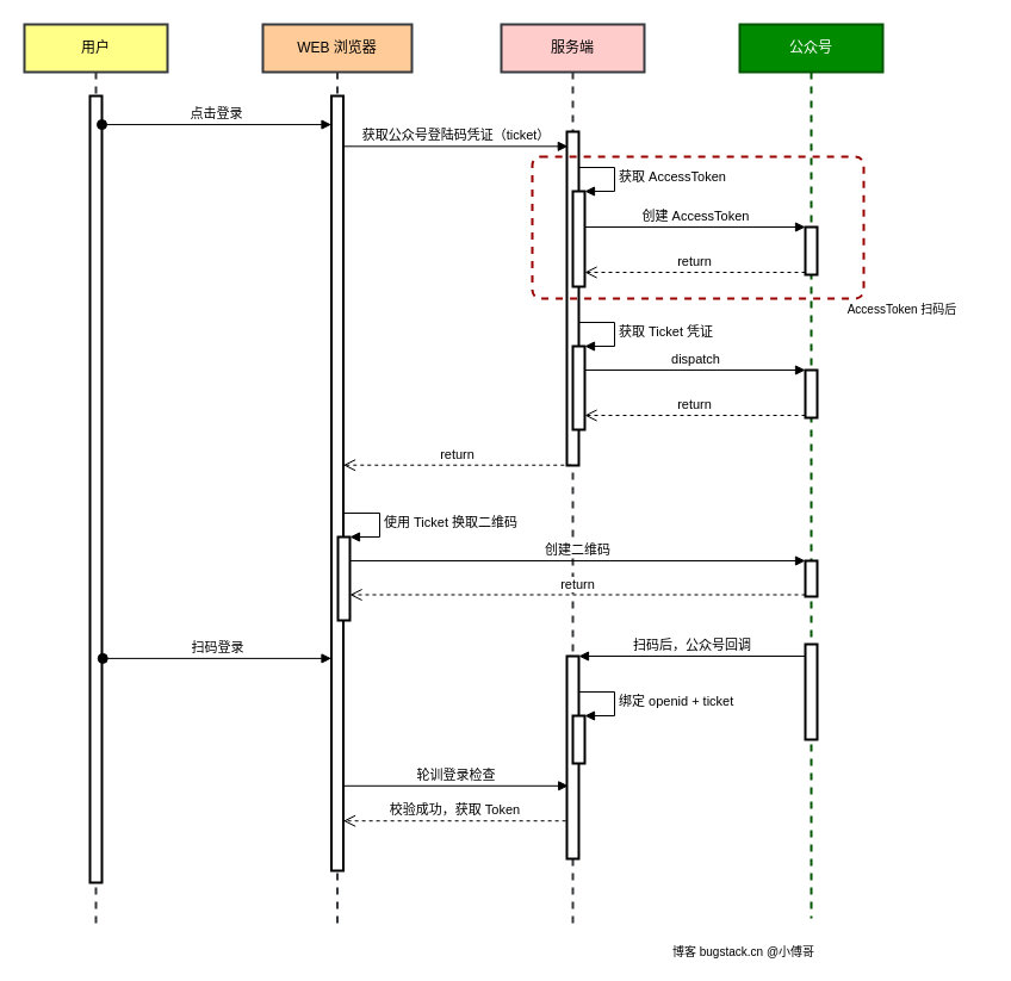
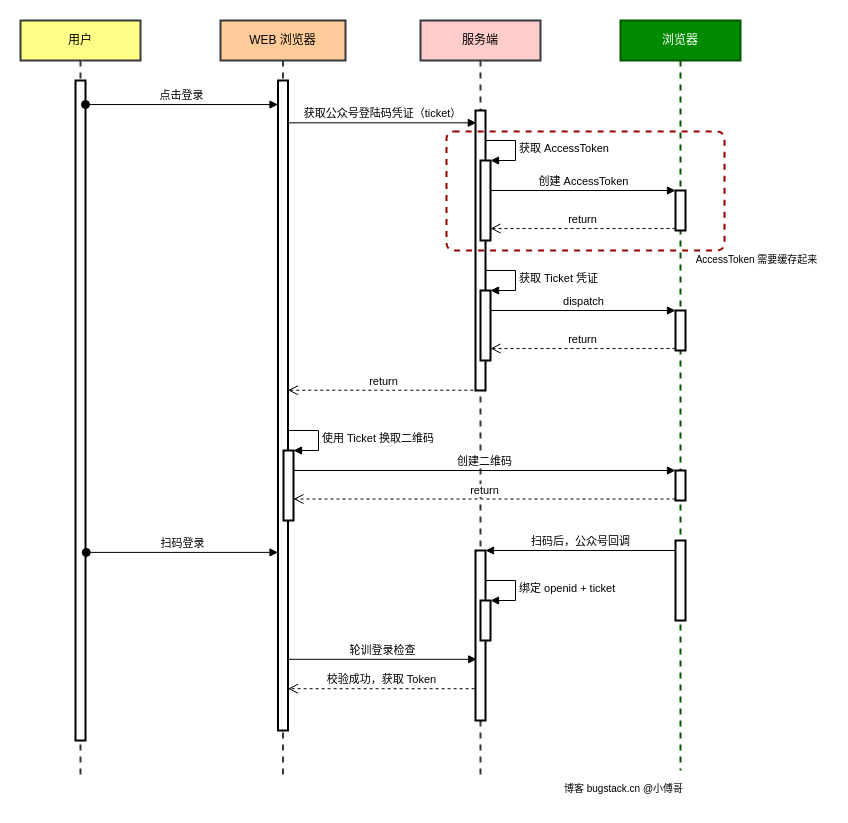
- <mxCell id="15" value="公众号" style="shape=umlLifeline;perimeter=lifelinePerimeter;whiteSpace=wrap;html=1;container=1;collapsible=0;recursiveResize=0;outlineConnect=0;strokeWidth=2;fillColor=#008a00;strokeColor=#005700;fontColor=#ffffff;" vertex="1" parent="1"><mxGeometry x="620" y="20" width="120" height="750" as="geometry" /></mxCell>
+ <mxCell id="15" value="浏览器" style="shape=umlLifeline;perimeter=lifelinePerimeter;whiteSpace=wrap;html=1;container=1;collapsible=0;recursiveResize=0;outlineConnect=0;strokeWidth=2;fillColor=#008a00;strokeColor=#005700;fontColor=#ffffff;" vertex="1" parent="1"><mxGeometry x="620" y="20" width="120" height="750" as="geometry" /></mxCell>
- <mxCell id="37" value="AccessToken 扫码后" style="text;html=1;align=center;verticalAlign=middle;resizable=0;points=[];autosize=1;strokeColor=none;fillColor=none;fontSize=10;" vertex="1" parent="1"><mxGeometry x="686" y="247" width="140" height="24" as="geometry" /></mxCell>
+ <mxCell id="37" value="AccessToken 需要缓存起来" style="text;html=1;align=center;verticalAlign=middle;resizable=0;points=[];autosize=1;strokeColor=none;fillColor=none;fontSize=10;" vertex="1" parent="1"><mxGeometry x="686" y="247" width="140" height="24" as="geometry" /></mxCell>
- <mxCell id="35" value="&lt;font style=&quot;font-size: 10px;&quot;&gt;博客 bugstack.cn @小傅哥&lt;/font&gt;" style="text;html=1;align=center;verticalAlign=middle;resizable=0;points=[];autosize=1;strokeColor=none;fillColor=none;" vertex="1" parent="1"><mxGeometry x="554" y="785" width="137" height="26" as="geometry" /></mxCell>
+ <mxCell id="35" value="&lt;font style=&quot;font-size: 10px;&quot;&gt;博客 bugstack.cn @小傅哥&lt;/font&gt;" style="text;html=1;align=center;verticalAlign=middle;resizable=0;points=[];autosize=1;strokeColor=none;fillColor=none;" vertex="1" parent="1"><mxGeometry x="554" y="775" width="137" height="26" as="geometry" /></mxCell>
